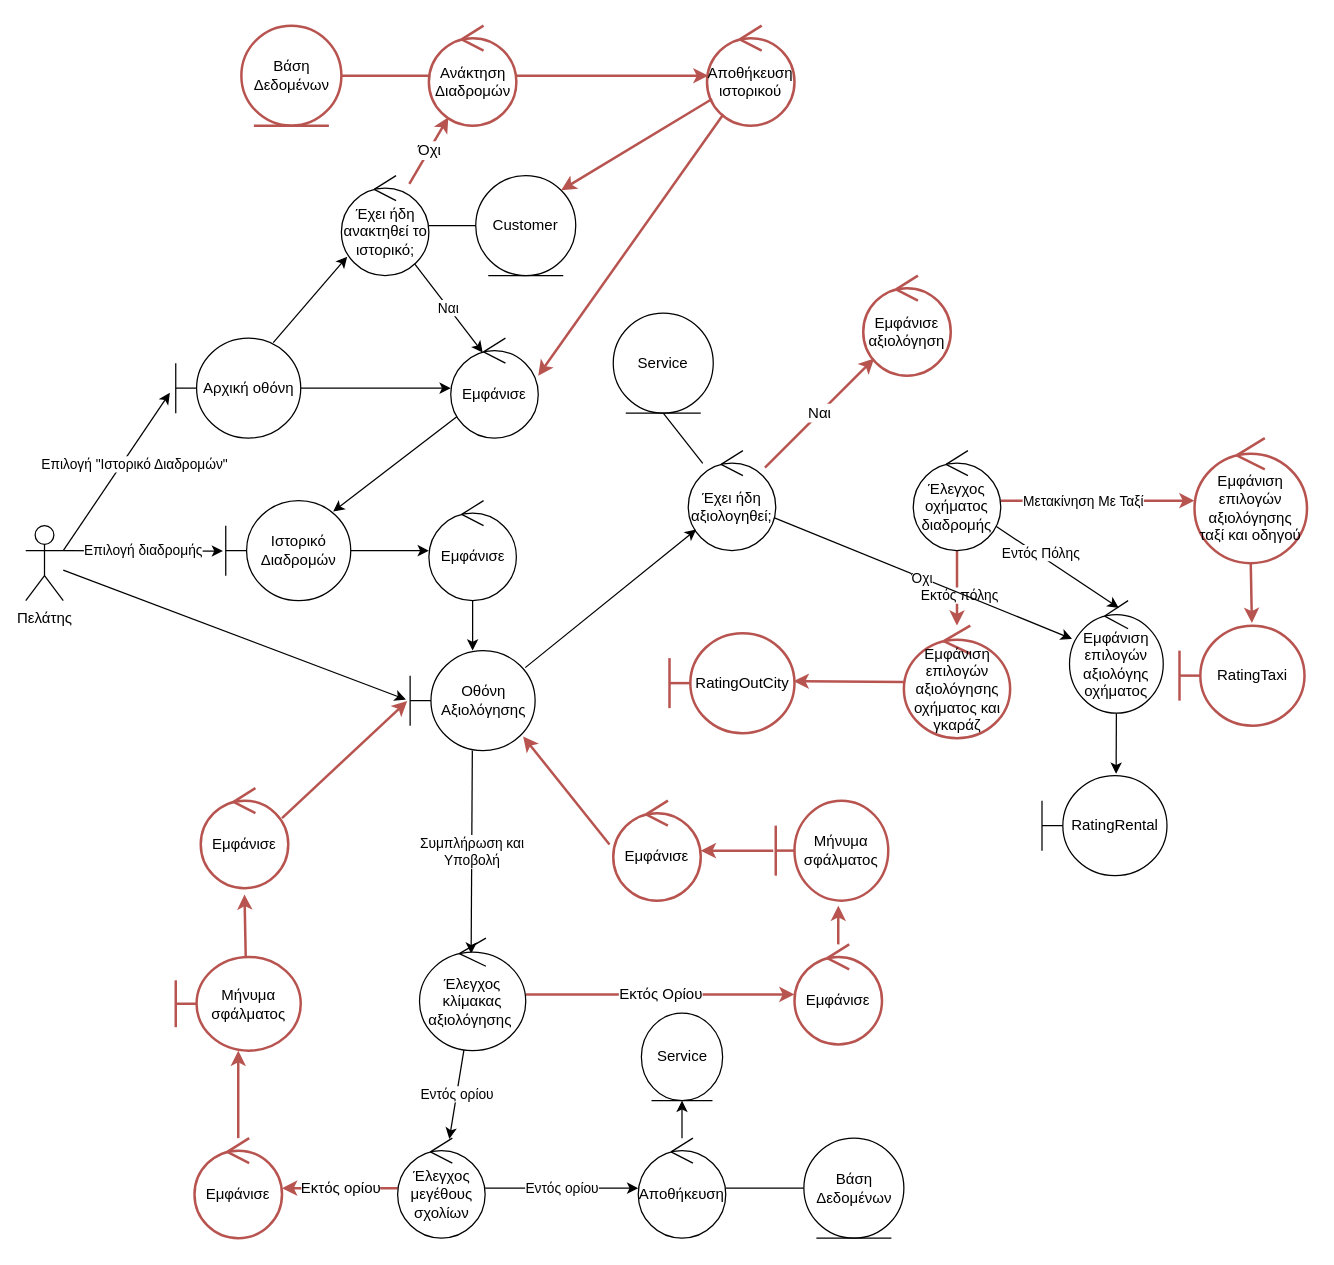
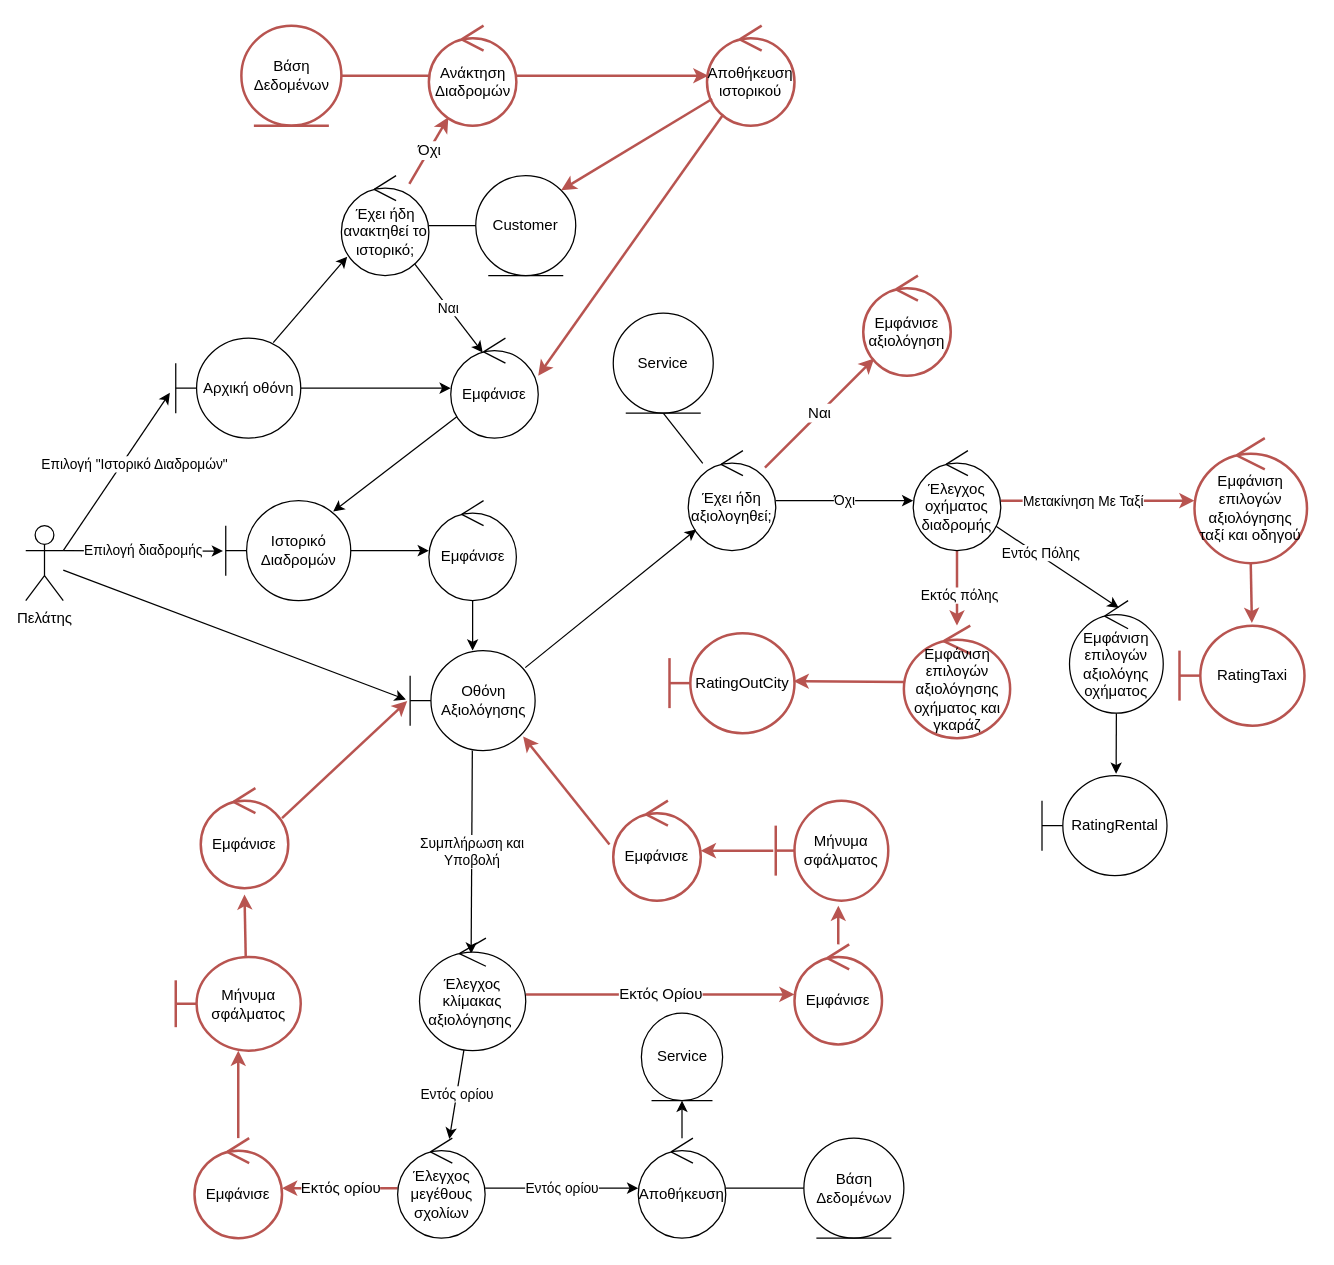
- <mxCell id="44" value="Όχι" style="edgeStyle=none;html=1;" parent="1" source="45" target="17" edge="1"><mxGeometry relative="1" as="geometry" /></mxCell>
+ <mxCell id="44" value="Όχι" style="edgeStyle=none;html=1;" parent="1" source="45" target="13" edge="1"><mxGeometry relative="1" as="geometry" /></mxCell>
